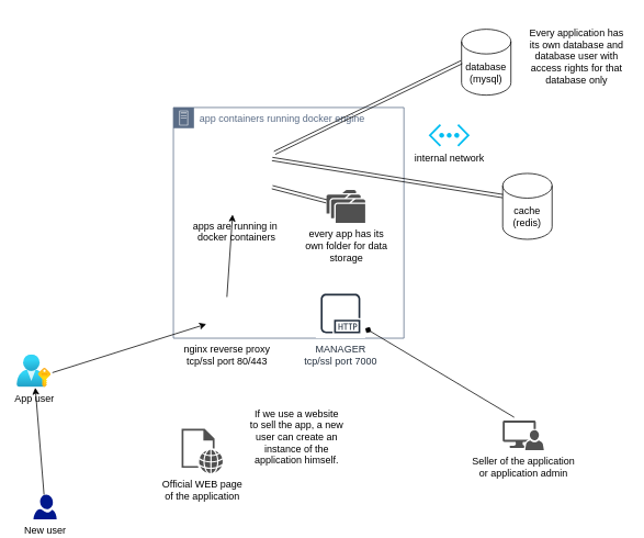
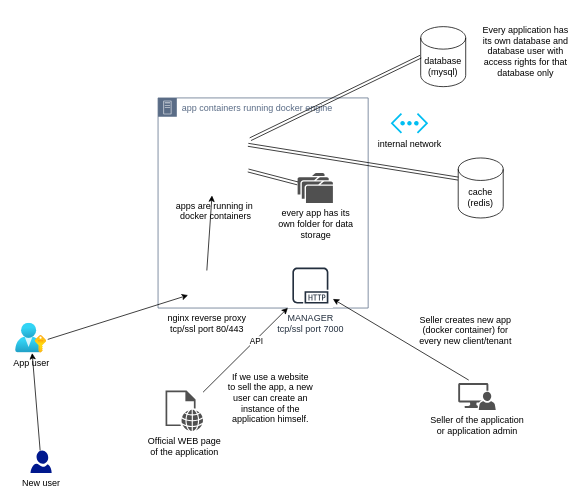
- <mxCell id="15" value="" style="endArrow=diamond;html=1;rounded=0;exitX=0.28;exitY=-0.111;exitDx=0;exitDy=0;exitPerimeter=0;" edge="1" parent="1" source="11" target="7"><mxGeometry width="50" height="50" relative="1" as="geometry"><mxPoint x="490" y="340" as="sourcePoint" /><mxPoint x="540" y="290" as="targetPoint" /></mxGeometry></mxCell>
+ <mxCell id="15" value="" style="endArrow=classic;html=1;rounded=0;exitX=0.28;exitY=-0.111;exitDx=0;exitDy=0;exitPerimeter=0;" edge="1" parent="1" source="11" target="7"><mxGeometry width="50" height="50" relative="1" as="geometry"><mxPoint x="490" y="340" as="sourcePoint" /><mxPoint x="540" y="290" as="targetPoint" /></mxGeometry></mxCell>
+ <mxCell id="18" value="&lt;div&gt;Seller creates new app&lt;/div&gt;&lt;div&gt;(docker container) for every new client/tenant&lt;br&gt;&lt;/div&gt;" style="text;html=1;strokeColor=none;fillColor=none;align=center;verticalAlign=middle;whiteSpace=wrap;rounded=0;" vertex="1" parent="1"><mxGeometry x="550" y="410" width="140" height="60" as="geometry" /></mxCell>
+ <mxCell id="23" value="" style="endArrow=classic;html=1;rounded=0;" edge="1" parent="1" source="19" target="7"><mxGeometry width="50" height="50" relative="1" as="geometry"><mxPoint x="370" y="520" as="sourcePoint" /><mxPoint x="420" y="470" as="targetPoint" /></mxGeometry></mxCell>
+ <mxCell id="24" value="API" style="edgeLabel;html=1;align=center;verticalAlign=middle;resizable=0;points=[];" vertex="1" connectable="0" parent="23"><mxGeometry x="0.244" y="-1" relative="1" as="geometry"><mxPoint as="offset" /></mxGeometry></mxCell>
